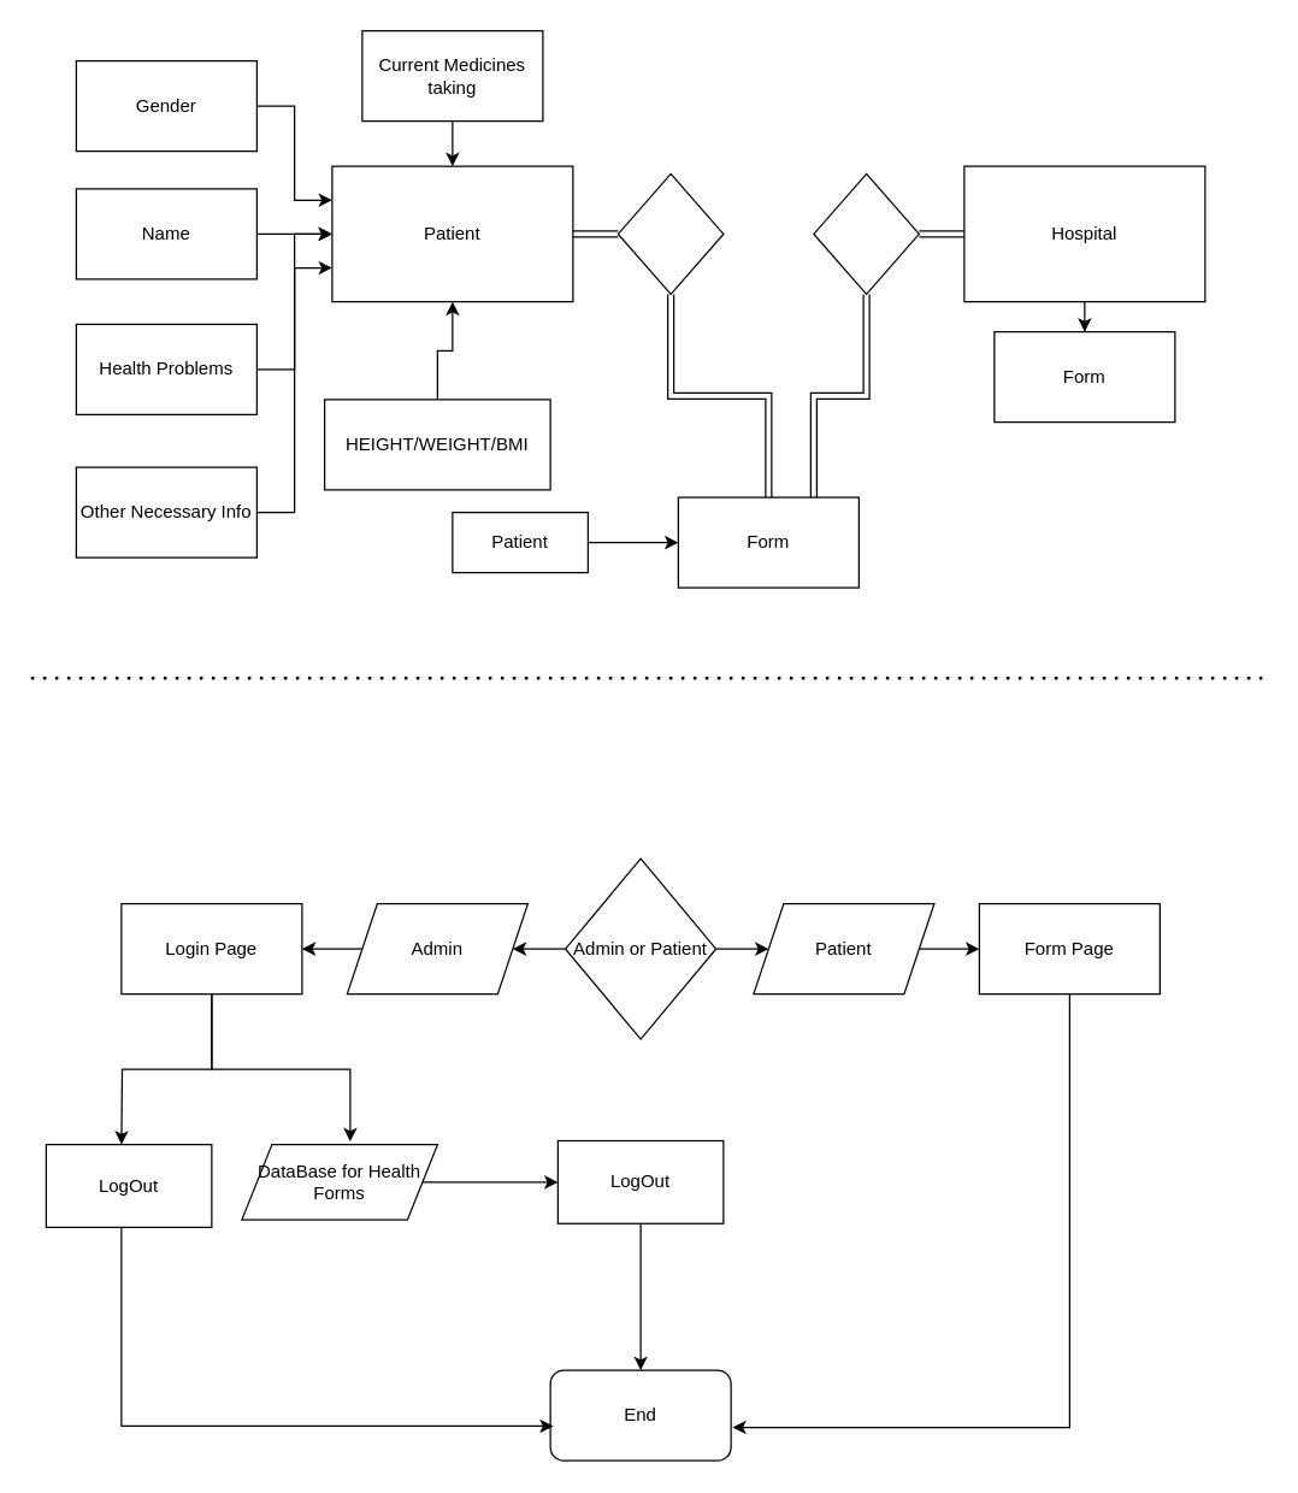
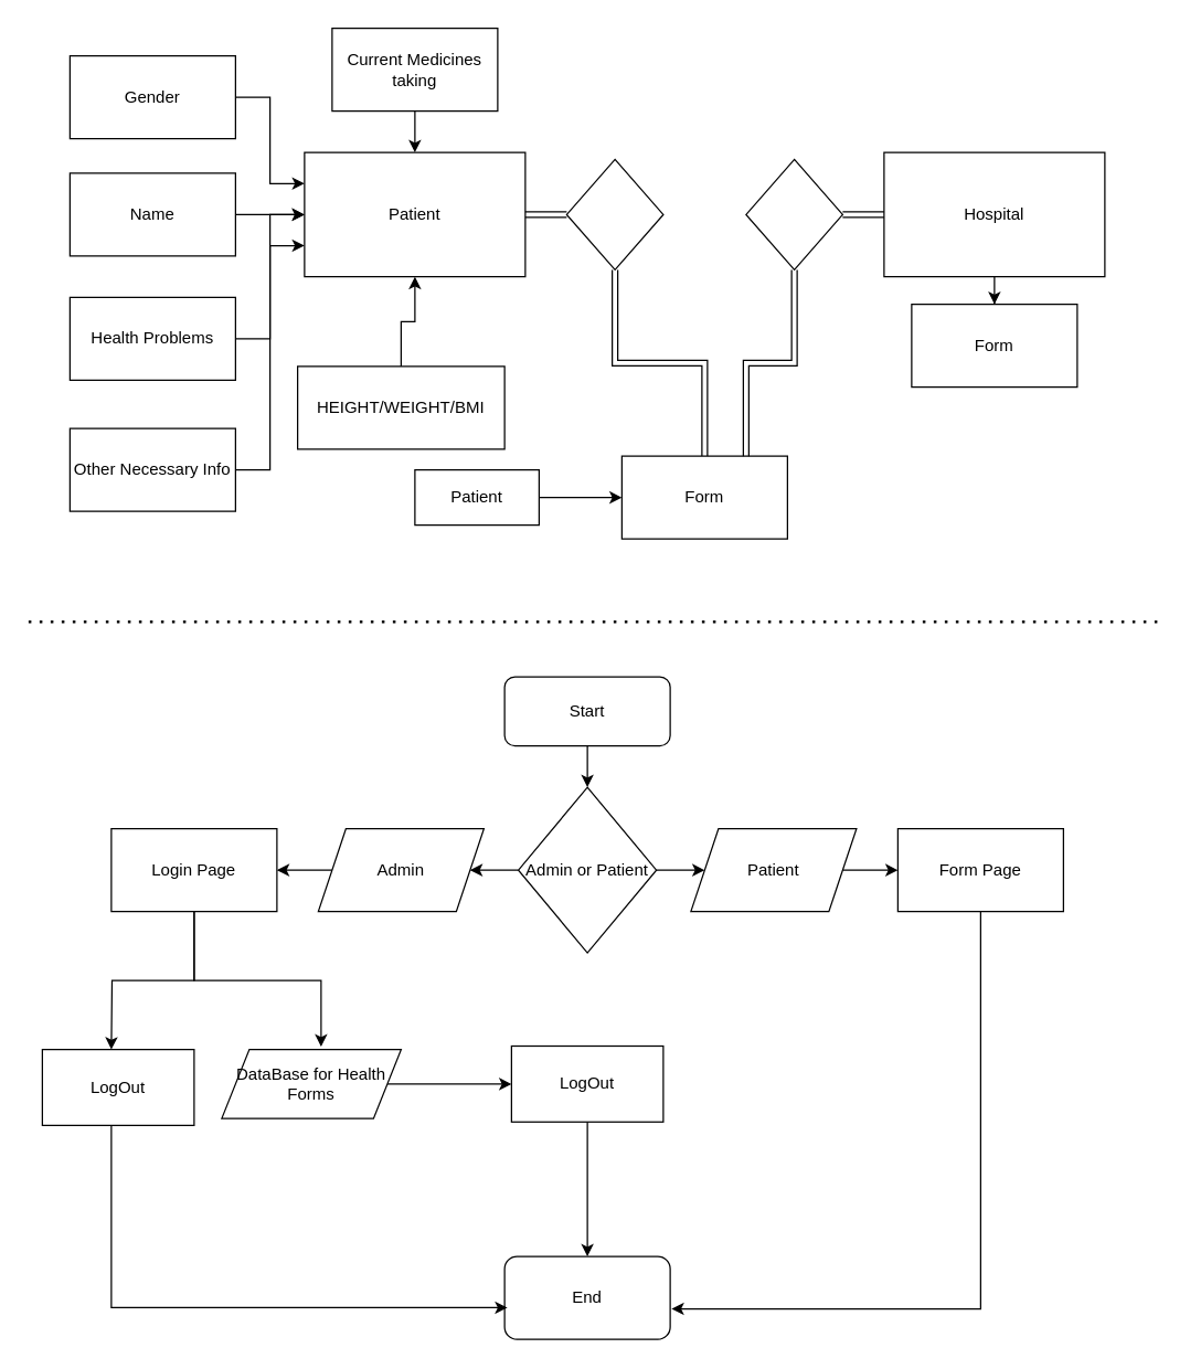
+ <mxCell id="29" value="Start" style="rounded=1;whiteSpace=wrap;html=1;" parent="1" vertex="1"><mxGeometry x="365" y="490" width="120" height="50" as="geometry" /></mxCell>
+ <mxCell id="28" value="" style="edgeStyle=orthogonalEdgeStyle;rounded=0;orthogonalLoop=1;jettySize=auto;html=1;" parent="1" source="29" target="32" edge="1"><mxGeometry relative="1" as="geometry" /></mxCell>
